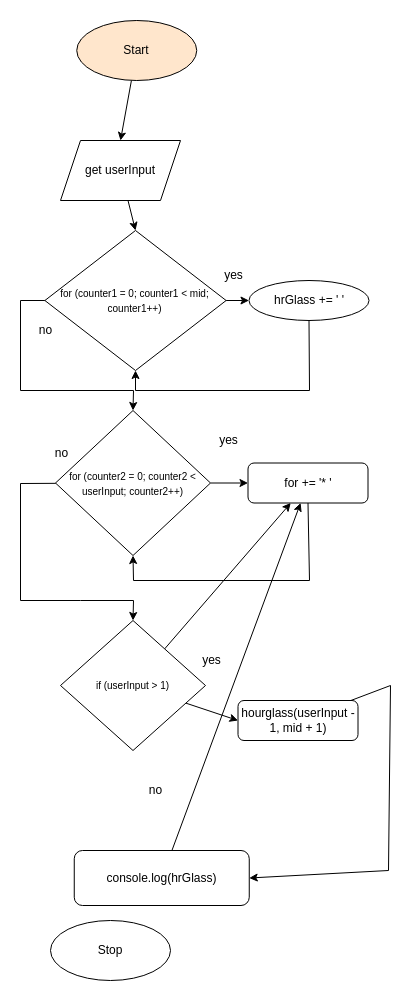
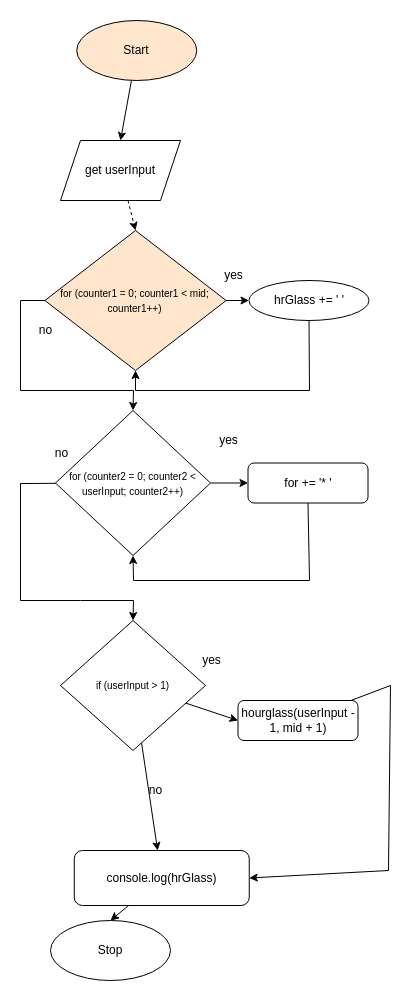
- <mxCell id="27" style="edgeStyle=none;html=1;entryX=0.5;entryY=0;entryDx=0;entryDy=0;" parent="1" source="28" target="7" edge="1"><mxGeometry relative="1" as="geometry" /></mxCell>
+ <mxCell id="27" style="edgeStyle=none;html=1;entryX=0.5;entryY=0;entryDx=0;entryDy=0;dashed=1;" parent="1" source="28" target="7" edge="1"><mxGeometry relative="1" as="geometry" /></mxCell>
- <mxCell id="7" value="&lt;font style=&quot;font-size: 10px&quot;&gt;for (counter1 = 0; counter1 &amp;lt; mid; counter1++)&lt;/font&gt;" style="rhombus;whiteSpace=wrap;html=1;" parent="1" vertex="1"><mxGeometry x="44.38" y="230" width="181.25" height="140" as="geometry" /></mxCell>
+ <mxCell id="7" value="&lt;font style=&quot;font-size: 10px&quot;&gt;for (counter1 = 0; counter1 &amp;lt; mid; counter1++)&lt;/font&gt;" style="rhombus;whiteSpace=wrap;html=1;fillColor=#ffe6cc;" parent="1" vertex="1"><mxGeometry x="44.38" y="230" width="181.25" height="140" as="geometry" /></mxCell>
- <mxCell id="12" value="" style="edgeStyle=none;rounded=0;html=1;fontSize=11;endArrow=classic;endFill=1;" parent="1" source="13" target="22" edge="1"><mxGeometry relative="1" as="geometry" /></mxCell>
+ <mxCell id="12" value="" style="edgeStyle=none;rounded=0;html=1;fontSize=11;endArrow=classic;endFill=1;" parent="1" source="13" target="26" edge="1"><mxGeometry relative="1" as="geometry" /></mxCell>
- <mxCell id="25" value="" style="edgeStyle=none;rounded=0;html=1;fontSize=11;endArrow=classic;endFill=1;" parent="1" source="26" target="22" edge="1"><mxGeometry relative="1" as="geometry"><mxPoint x="133.75" y="930" as="targetPoint" /></mxGeometry></mxCell>
+ <mxCell id="25" value="" style="edgeStyle=none;rounded=0;html=1;fontSize=11;endArrow=classic;endFill=1;entryX=0.5;entryY=0;entryDx=0;entryDy=0;" parent="1" source="26" target="4" edge="1"><mxGeometry relative="1" as="geometry"><mxPoint x="133.75" y="930" as="targetPoint" /></mxGeometry></mxCell>
